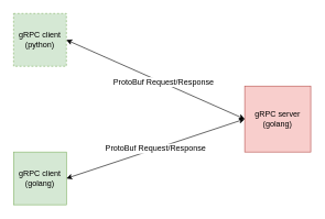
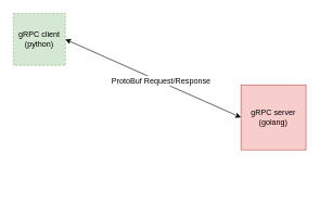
- <mxCell id="5" value="&lt;span&gt;&lt;font style=&quot;font-size: 12px&quot;&gt;ProtoBuf Request/Response&lt;/font&gt;&lt;/span&gt;" style="endArrow=classic;startArrow=classic;html=1;entryX=0;entryY=0.5;entryDx=0;entryDy=0;exitX=1;exitY=0.5;exitDx=0;exitDy=0;" edge="1" parent="1" source="3" target="2"><mxGeometry width="50" height="50" relative="1" as="geometry"><mxPoint x="20" y="380" as="sourcePoint" /><mxPoint x="70" y="330" as="targetPoint" /></mxGeometry></mxCell>
- <mxCell id="3" value="gRPC client&lt;br&gt;(golang)&lt;br&gt;" style="whiteSpace=wrap;html=1;aspect=fixed;fillColor=#d5e8d4;strokeColor=#82b366;" vertex="1" parent="1"><mxGeometry x="20" y="230" width="80" height="80" as="geometry" /></mxCell>
